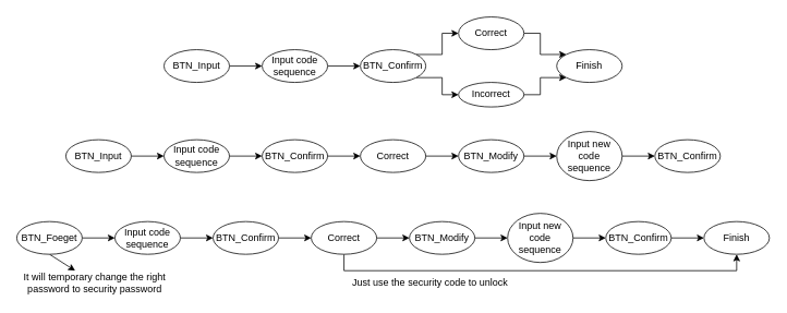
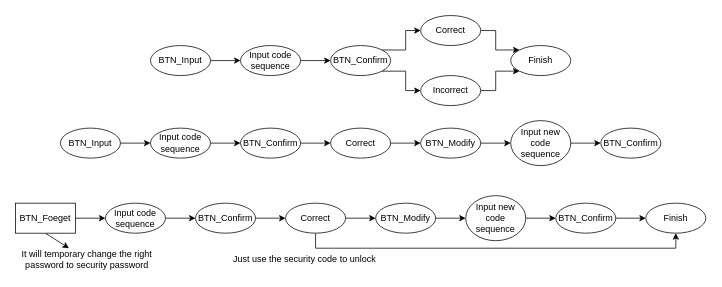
- <mxCell id="5" value="Incorrect" style="ellipse;whiteSpace=wrap;html=1;" vertex="1" parent="1"><mxGeometry x="560" y="100" width="80" height="30" as="geometry" /></mxCell>
+ <mxCell id="5" value="Incorrect" style="ellipse;whiteSpace=wrap;html=1;" vertex="1" parent="1"><mxGeometry x="560" y="100" width="80" height="40" as="geometry" /></mxCell>
- <mxCell id="22" value="BTN_Foeget" style="ellipse;whiteSpace=wrap;html=1;" vertex="1" parent="1"><mxGeometry x="20" y="270" width="80" height="40" as="geometry" /></mxCell>
+ <mxCell id="22" value="BTN_Foeget" style="whiteSpace=wrap;html=1;rounded=0;" vertex="1" parent="1"><mxGeometry x="20" y="270" width="80" height="40" as="geometry" /></mxCell>
- <mxCell id="45" value="Just use the security code to unlock" style="text;html=1;align=center;verticalAlign=middle;resizable=0;points=[];autosize=1;" vertex="1" parent="1"><mxGeometry x="420" y="335" width="210" height="20" as="geometry" /></mxCell>
+ <mxCell id="45" value="Just use the security code to unlock" style="text;html=1;align=center;verticalAlign=middle;resizable=0;points=[];autosize=1;" vertex="1" parent="1"><mxGeometry x="300" y="335" width="210" height="20" as="geometry" /></mxCell>
